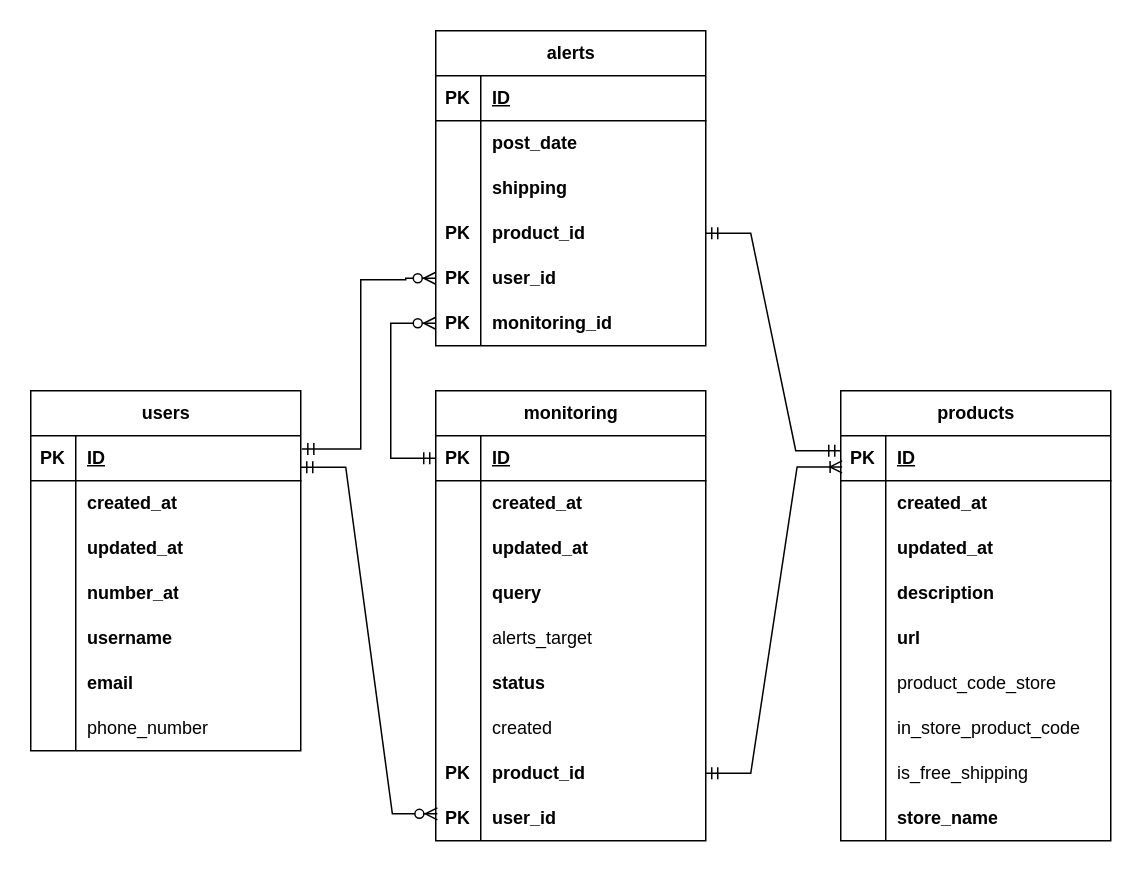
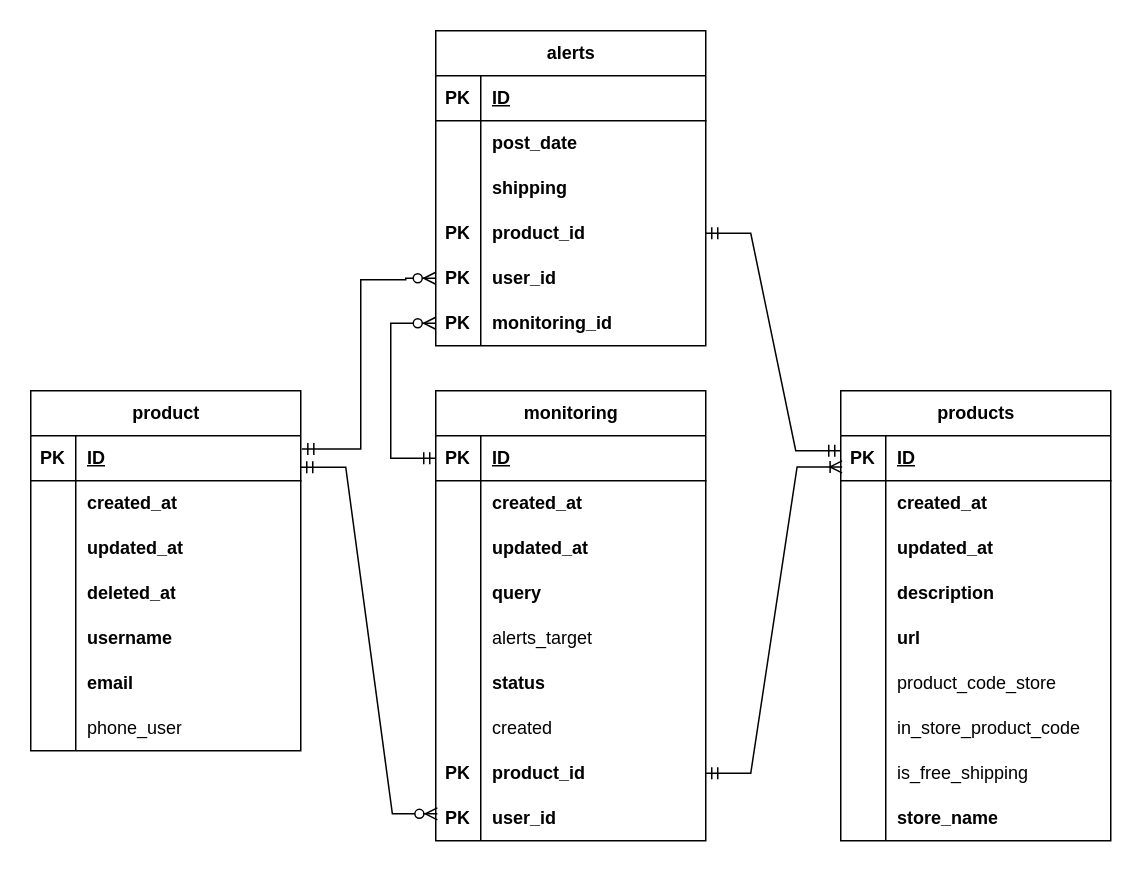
- <mxCell id="2" value="users" style="shape=table;startSize=30;container=1;collapsible=1;childLayout=tableLayout;fixedRows=1;rowLines=0;fontStyle=1;align=center;resizeLast=1;html=1;" parent="1" vertex="1"><mxGeometry x="20" y="260" width="180" height="240" as="geometry" /></mxCell>
+ <mxCell id="2" value="product" style="shape=table;startSize=30;container=1;collapsible=1;childLayout=tableLayout;fixedRows=1;rowLines=0;fontStyle=1;align=center;resizeLast=1;html=1;" parent="1" vertex="1"><mxGeometry x="20" y="260" width="180" height="240" as="geometry" /></mxCell>
- <mxCell id="14" value="number_at" style="shape=partialRectangle;connectable=0;fillColor=none;top=0;left=0;bottom=0;right=0;align=left;spacingLeft=6;overflow=hidden;whiteSpace=wrap;html=1;fontStyle=1" vertex="1" parent="12"><mxGeometry x="30" width="150" height="30" as="geometry"><mxRectangle width="150" height="30" as="alternateBounds" /></mxGeometry></mxCell>
+ <mxCell id="14" value="deleted_at" style="shape=partialRectangle;connectable=0;fillColor=none;top=0;left=0;bottom=0;right=0;align=left;spacingLeft=6;overflow=hidden;whiteSpace=wrap;html=1;fontStyle=1" vertex="1" parent="12"><mxGeometry x="30" width="150" height="30" as="geometry"><mxRectangle width="150" height="30" as="alternateBounds" /></mxGeometry></mxCell>
- <mxCell id="23" value="phone_number" style="shape=partialRectangle;connectable=0;fillColor=none;top=0;left=0;bottom=0;right=0;align=left;spacingLeft=6;overflow=hidden;whiteSpace=wrap;html=1;" parent="21" vertex="1"><mxGeometry x="30" width="150" height="30" as="geometry"><mxRectangle width="150" height="30" as="alternateBounds" /></mxGeometry></mxCell>
+ <mxCell id="23" value="phone_user" style="shape=partialRectangle;connectable=0;fillColor=none;top=0;left=0;bottom=0;right=0;align=left;spacingLeft=6;overflow=hidden;whiteSpace=wrap;html=1;" parent="21" vertex="1"><mxGeometry x="30" width="150" height="30" as="geometry"><mxRectangle width="150" height="30" as="alternateBounds" /></mxGeometry></mxCell>
